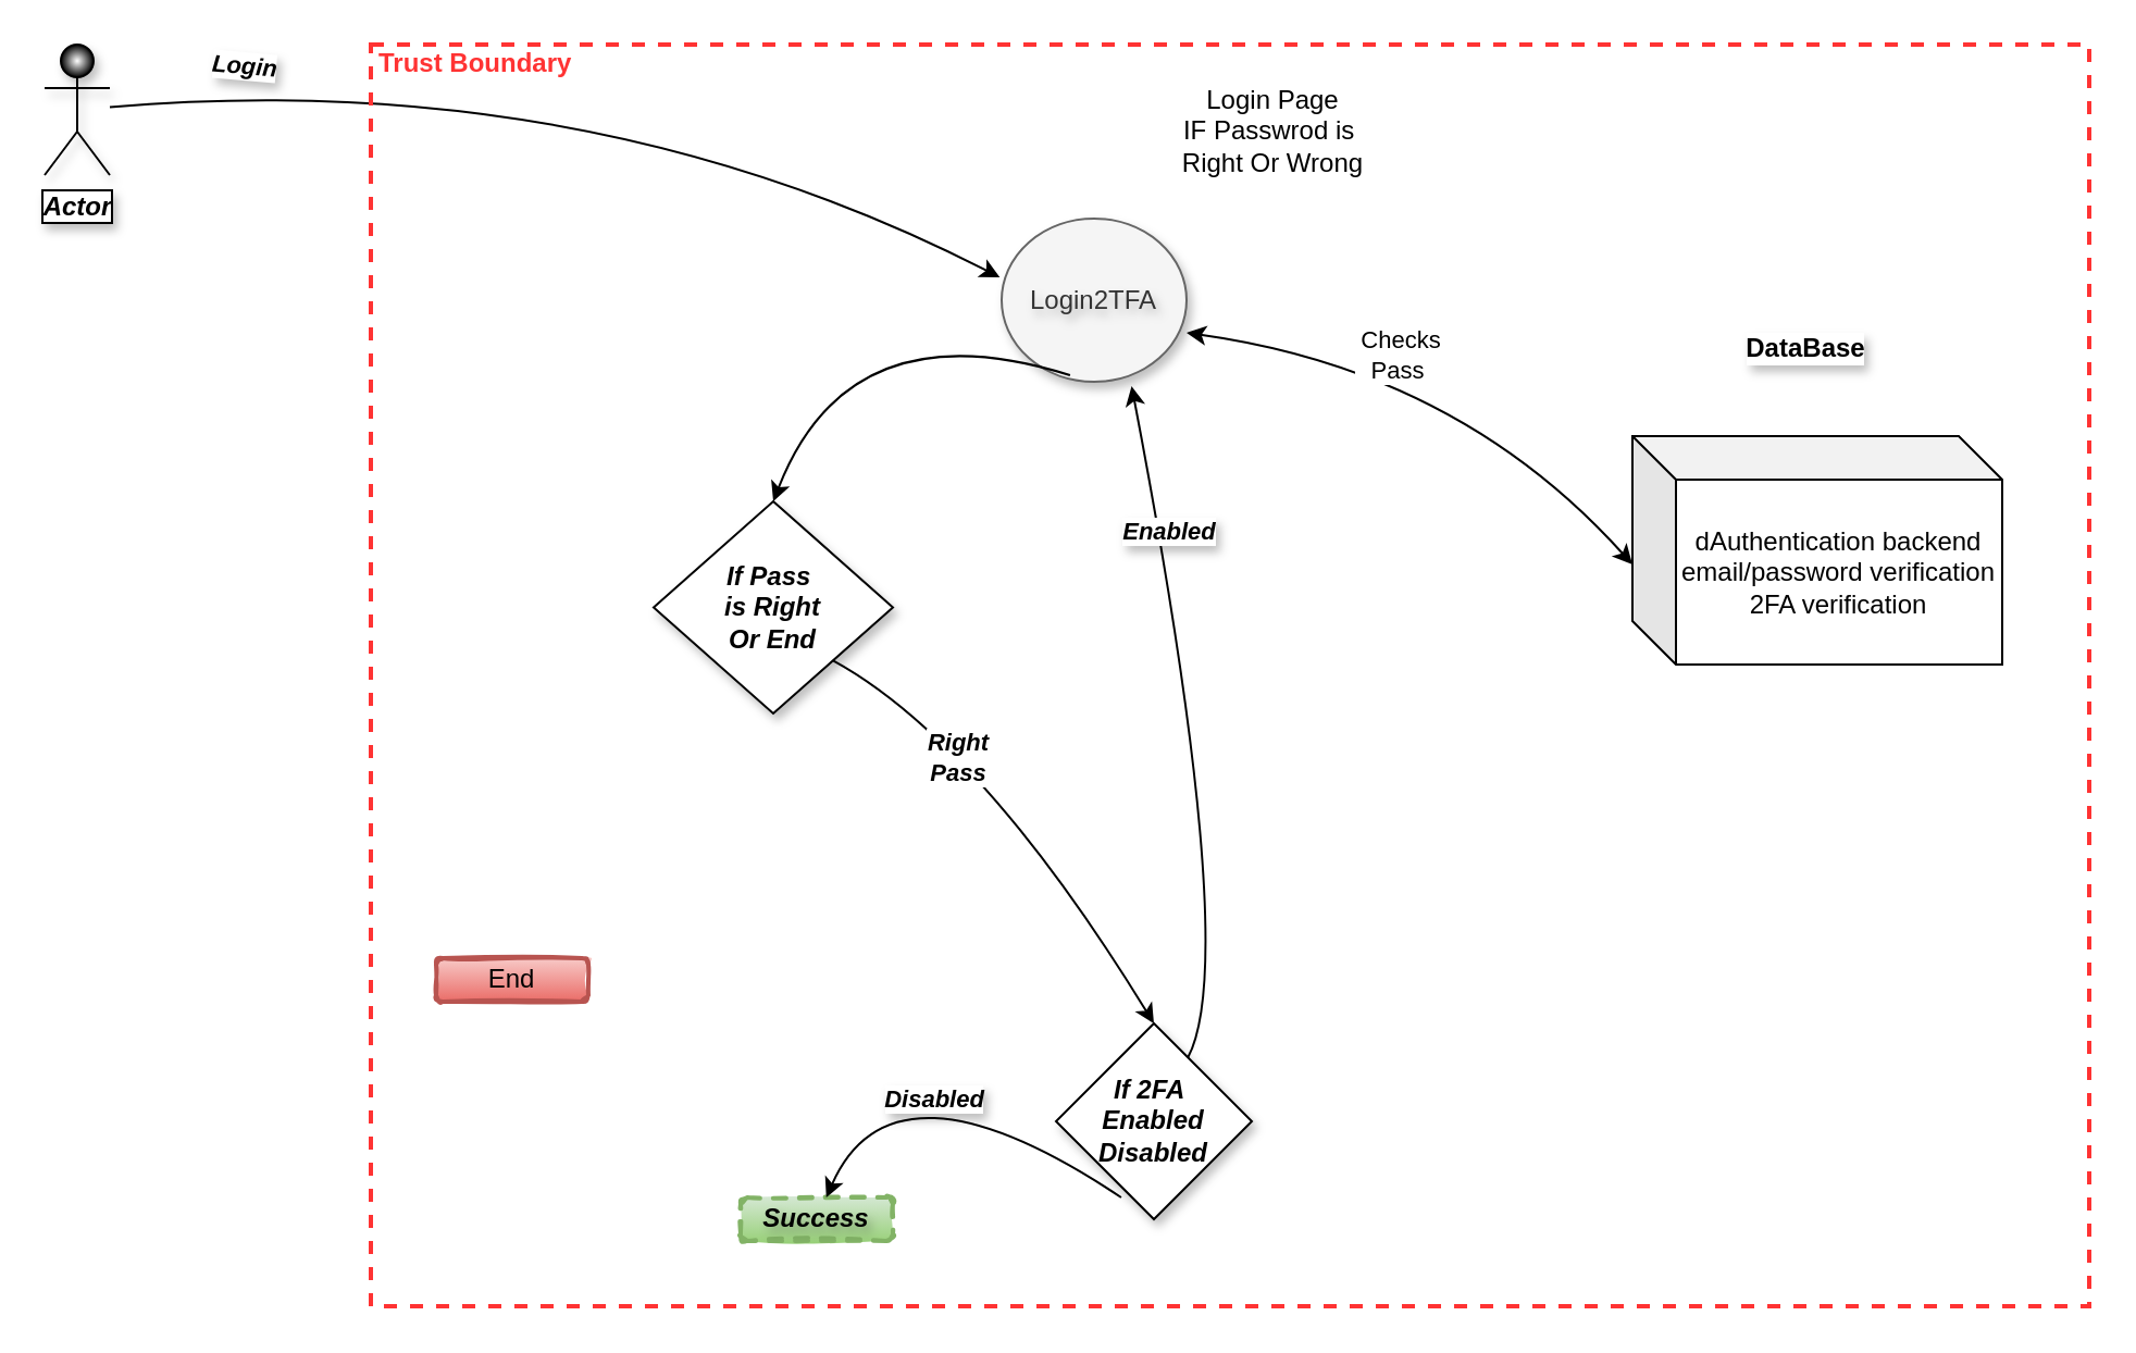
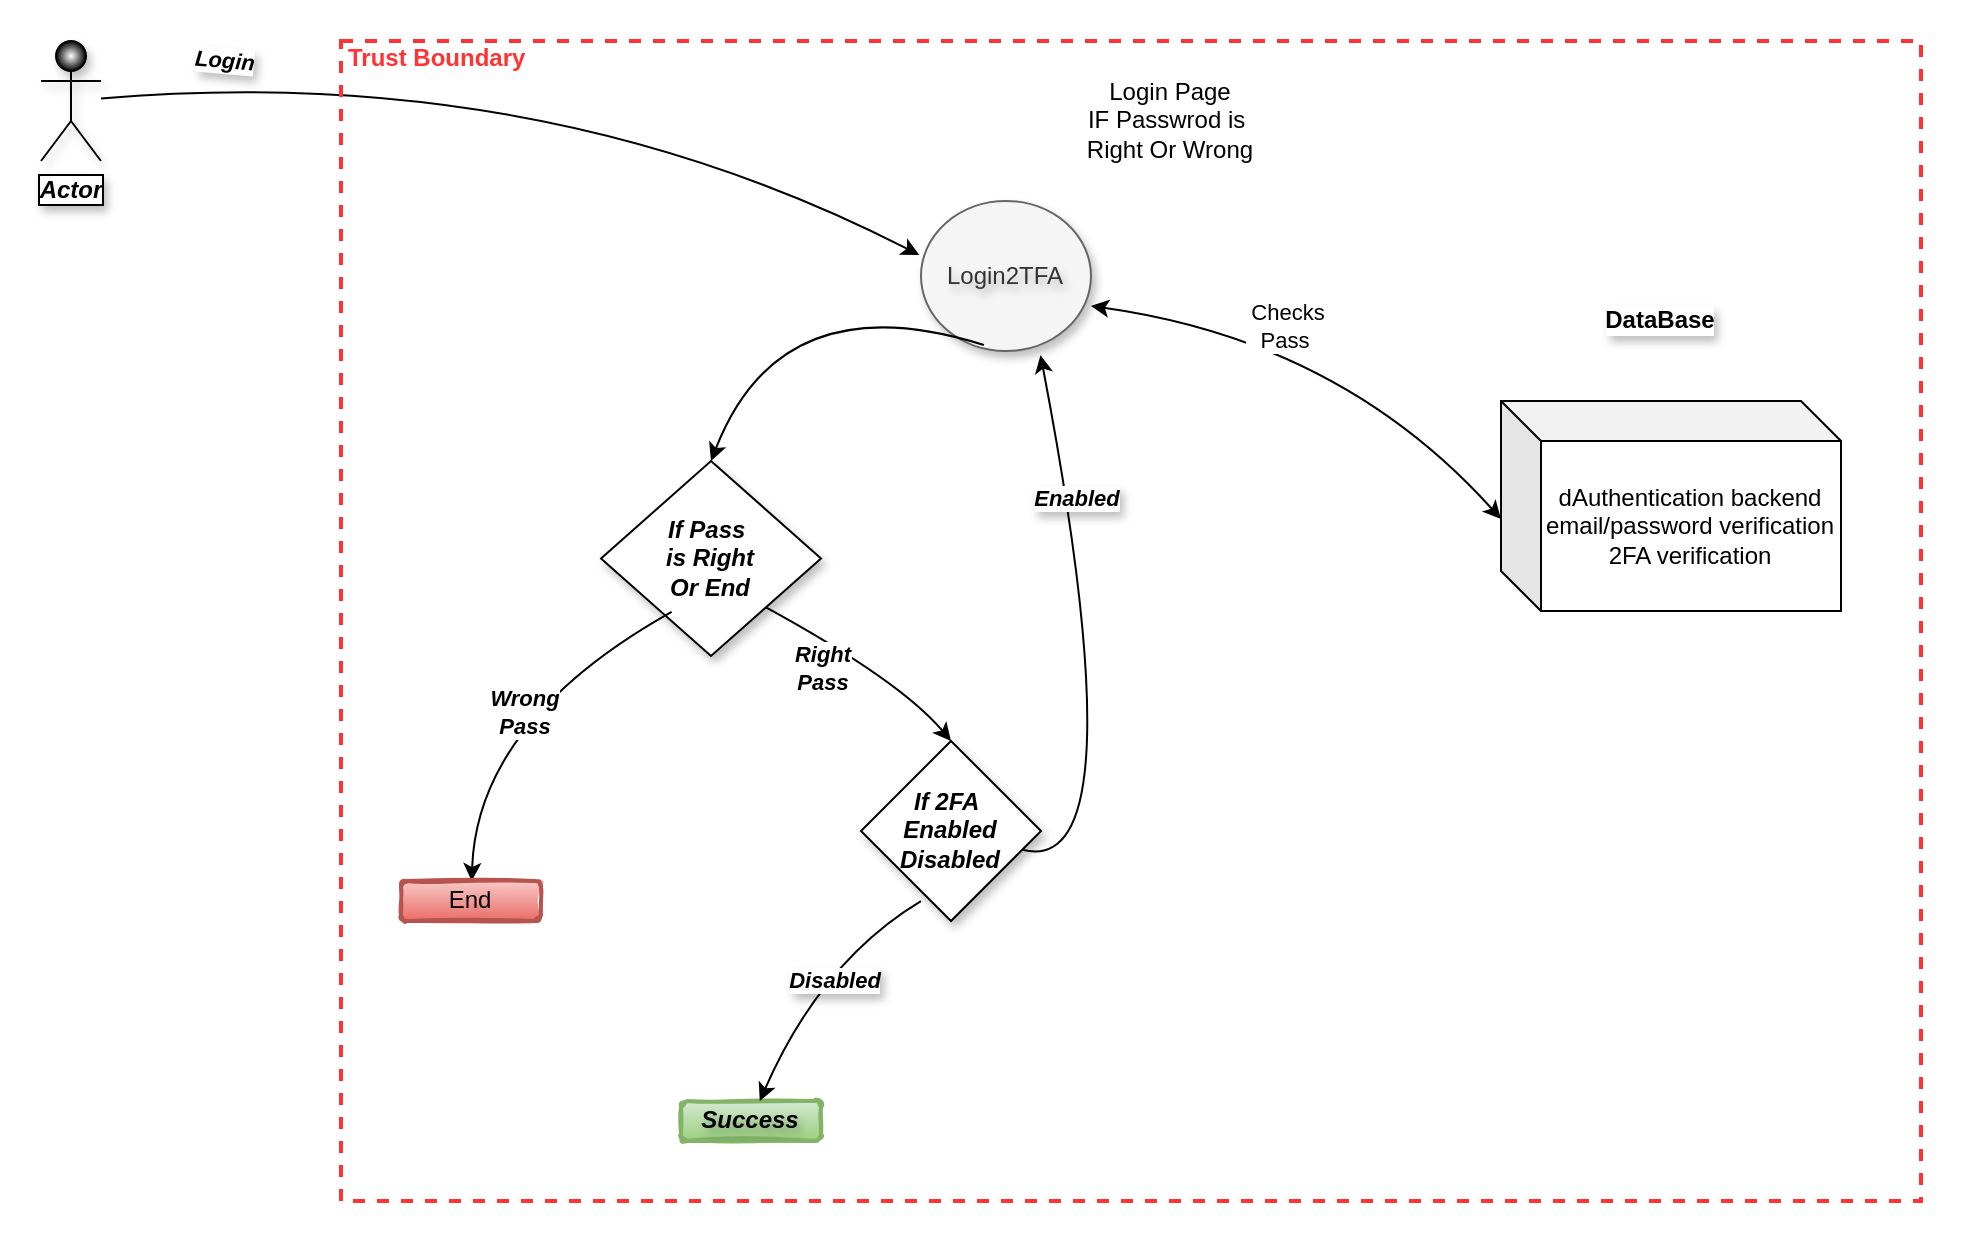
+ <mxCell id="13" value="" style="endArrow=classic;html=1;rounded=0;curved=1;exitX=0.321;exitY=0.774;exitDx=0;exitDy=0;exitPerimeter=0;" edge="1" parent="1" source="11" target="15"><mxGeometry width="50" height="50" relative="1" as="geometry"><mxPoint x="311.929" y="309.888" as="sourcePoint" /><mxPoint x="218.08" y="430" as="targetPoint" /><Array as="points"><mxPoint x="238.08" y="360" /></Array></mxGeometry></mxCell>
+ <mxCell id="14" value="Wrong&lt;br&gt;Pass" style="edgeLabel;html=1;align=center;verticalAlign=middle;resizable=0;points=[];fontStyle=3" vertex="1" connectable="0" parent="13"><mxGeometry x="-0.072" y="8" relative="1" as="geometry"><mxPoint as="offset" /></mxGeometry></mxCell>
- <mxCell id="18" value="If 2FA&amp;nbsp;&lt;br&gt;Enabled&lt;br&gt;Disabled" style="rhombus;whiteSpace=wrap;html=1;gradientColor=none;fontStyle=3;fontColor=default;textShadow=0;shadow=1;" vertex="1" parent="1"><mxGeometry x="485" y="470" width="90" height="90" as="geometry" /></mxCell>
+ <mxCell id="18" value="If 2FA&amp;nbsp;&lt;br&gt;Enabled&lt;br&gt;Disabled" style="rhombus;whiteSpace=wrap;html=1;gradientColor=none;fontStyle=3;fontColor=default;textShadow=0;shadow=1;" vertex="1" parent="1"><mxGeometry x="430" y="370" width="90" height="90" as="geometry" /></mxCell>
- <mxCell id="19" value="Success" style="rounded=1;whiteSpace=wrap;html=1;strokeWidth=2;fillWeight=4;hachureGap=8;hachureAngle=45;fillColor=#d5e8d4;sketch=1;gradientColor=#97d077;strokeColor=#82b366;textShadow=1;fontStyle=3;dashed=1;" vertex="1" parent="1"><mxGeometry x="340" y="550" width="70" height="20" as="geometry" /></mxCell>
+ <mxCell id="19" value="Success" style="rounded=1;whiteSpace=wrap;html=1;strokeWidth=2;fillWeight=4;hachureGap=8;hachureAngle=45;fillColor=#d5e8d4;sketch=1;gradientColor=#97d077;strokeColor=#82b366;textShadow=1;fontStyle=3" vertex="1" parent="1"><mxGeometry x="340" y="550" width="70" height="20" as="geometry" /></mxCell>
